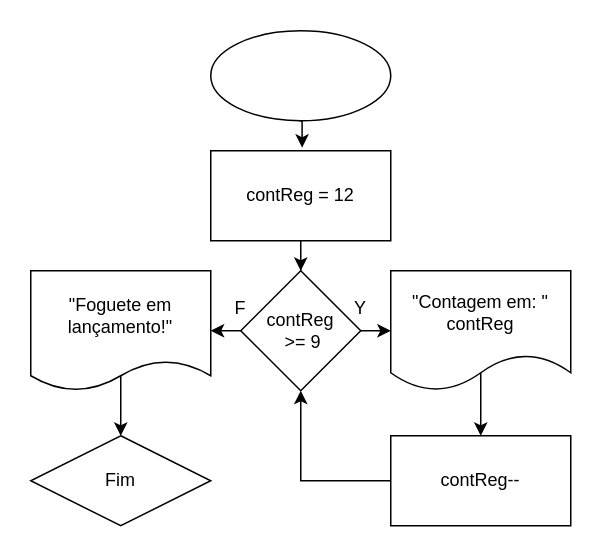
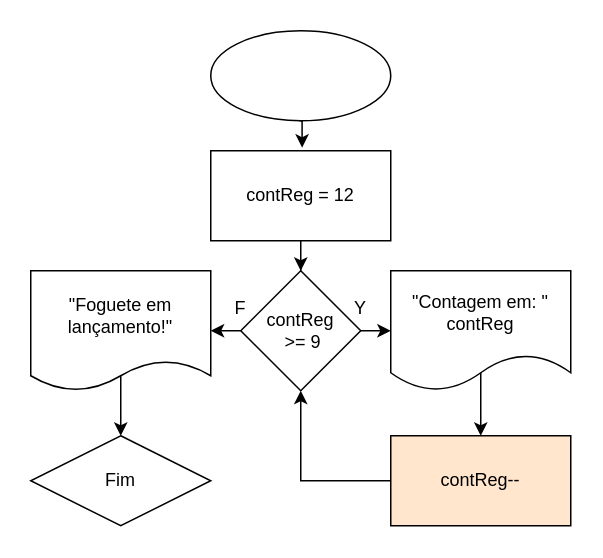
- <mxCell id="14" value="contReg--" style="rounded=0;whiteSpace=wrap;html=1;" vertex="1" parent="1"><mxGeometry x="260" y="290" width="120" height="60" as="geometry" /></mxCell>
+ <mxCell id="14" value="contReg--" style="rounded=0;whiteSpace=wrap;html=1;fillColor=#ffe6cc;" vertex="1" parent="1"><mxGeometry x="260" y="290" width="120" height="60" as="geometry" /></mxCell>
